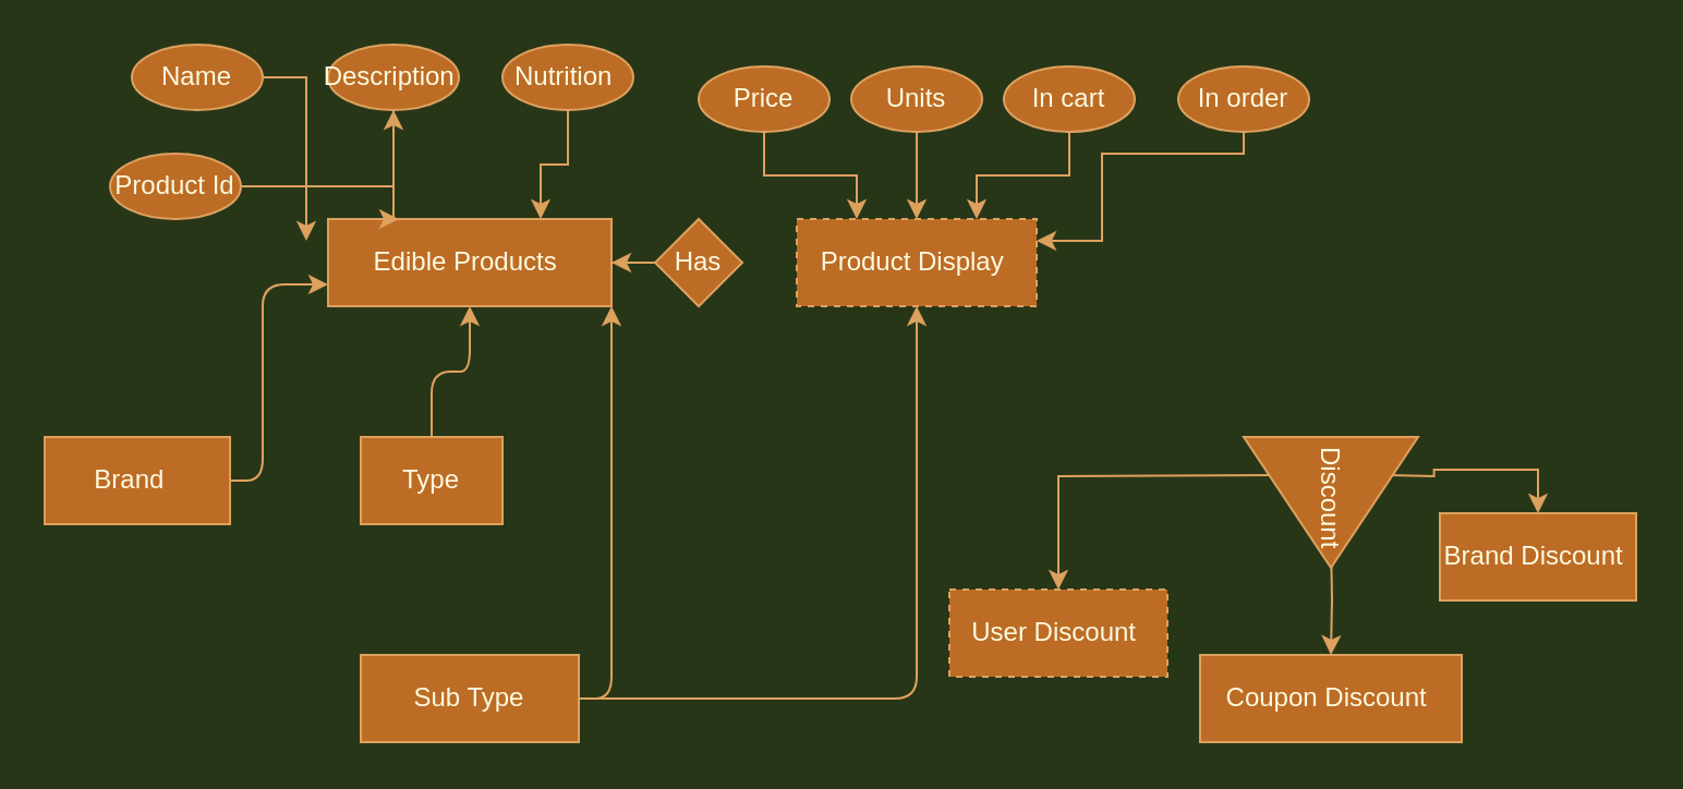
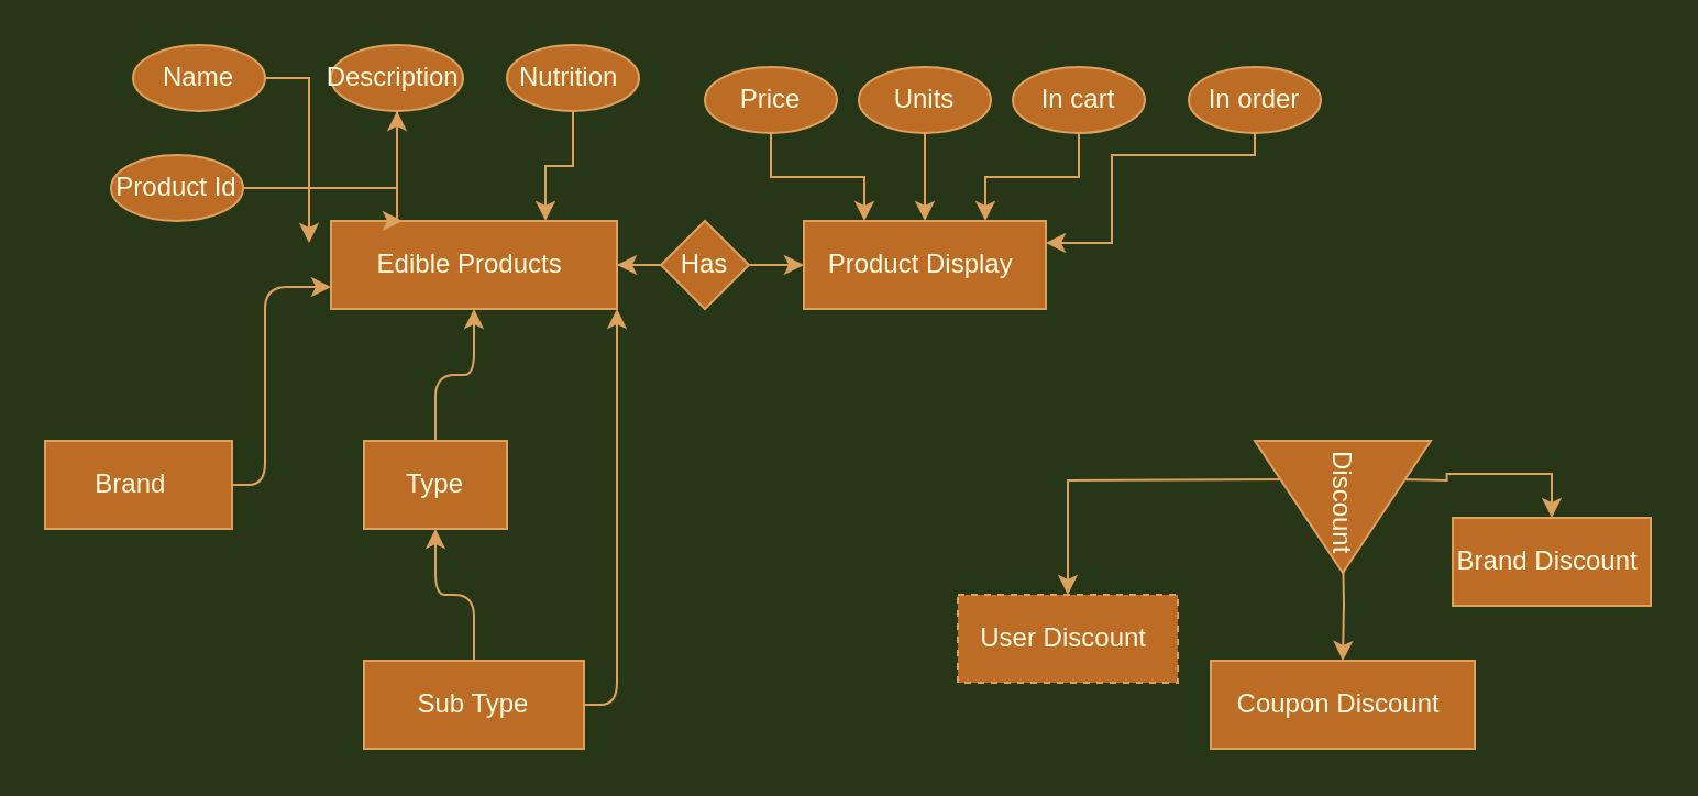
+ <mxCell id="12" style="edgeStyle=orthogonalEdgeStyle;rounded=0;orthogonalLoop=1;jettySize=auto;html=1;entryX=0;entryY=0.5;entryDx=0;entryDy=0;labelBackgroundColor=#283618;strokeColor=#DDA15E;fontColor=#FEFAE0;" parent="1" source="14" target="3" edge="1"><mxGeometry relative="1" as="geometry" /></mxCell>
- <mxCell id="3" value="Product Display&amp;nbsp;" style="rounded=0;whiteSpace=wrap;html=1;fillColor=#BC6C25;strokeColor=#DDA15E;fontColor=#FEFAE0;dashed=1;" parent="1" vertex="1"><mxGeometry x="365" y="100" width="110" height="40" as="geometry" /></mxCell>
+ <mxCell id="3" value="Product Display&amp;nbsp;" style="rounded=0;whiteSpace=wrap;html=1;fillColor=#BC6C25;strokeColor=#DDA15E;fontColor=#FEFAE0;" parent="1" vertex="1"><mxGeometry x="365" y="100" width="110" height="40" as="geometry" /></mxCell>
- <mxCell id="32" style="edgeStyle=orthogonalEdgeStyle;curved=0;rounded=1;sketch=0;orthogonalLoop=1;jettySize=auto;html=1;fontColor=#FEFAE0;strokeColor=#DDA15E;fillColor=#BC6C25;" edge="1" parent="1" source="34" target="3"><mxGeometry relative="1" as="geometry" /></mxCell>
+ <mxCell id="32" style="edgeStyle=orthogonalEdgeStyle;curved=0;rounded=1;sketch=0;orthogonalLoop=1;jettySize=auto;html=1;entryX=0.5;entryY=1;entryDx=0;entryDy=0;fontColor=#FEFAE0;strokeColor=#DDA15E;fillColor=#BC6C25;" edge="1" parent="1" source="34" target="31"><mxGeometry relative="1" as="geometry" /></mxCell>
